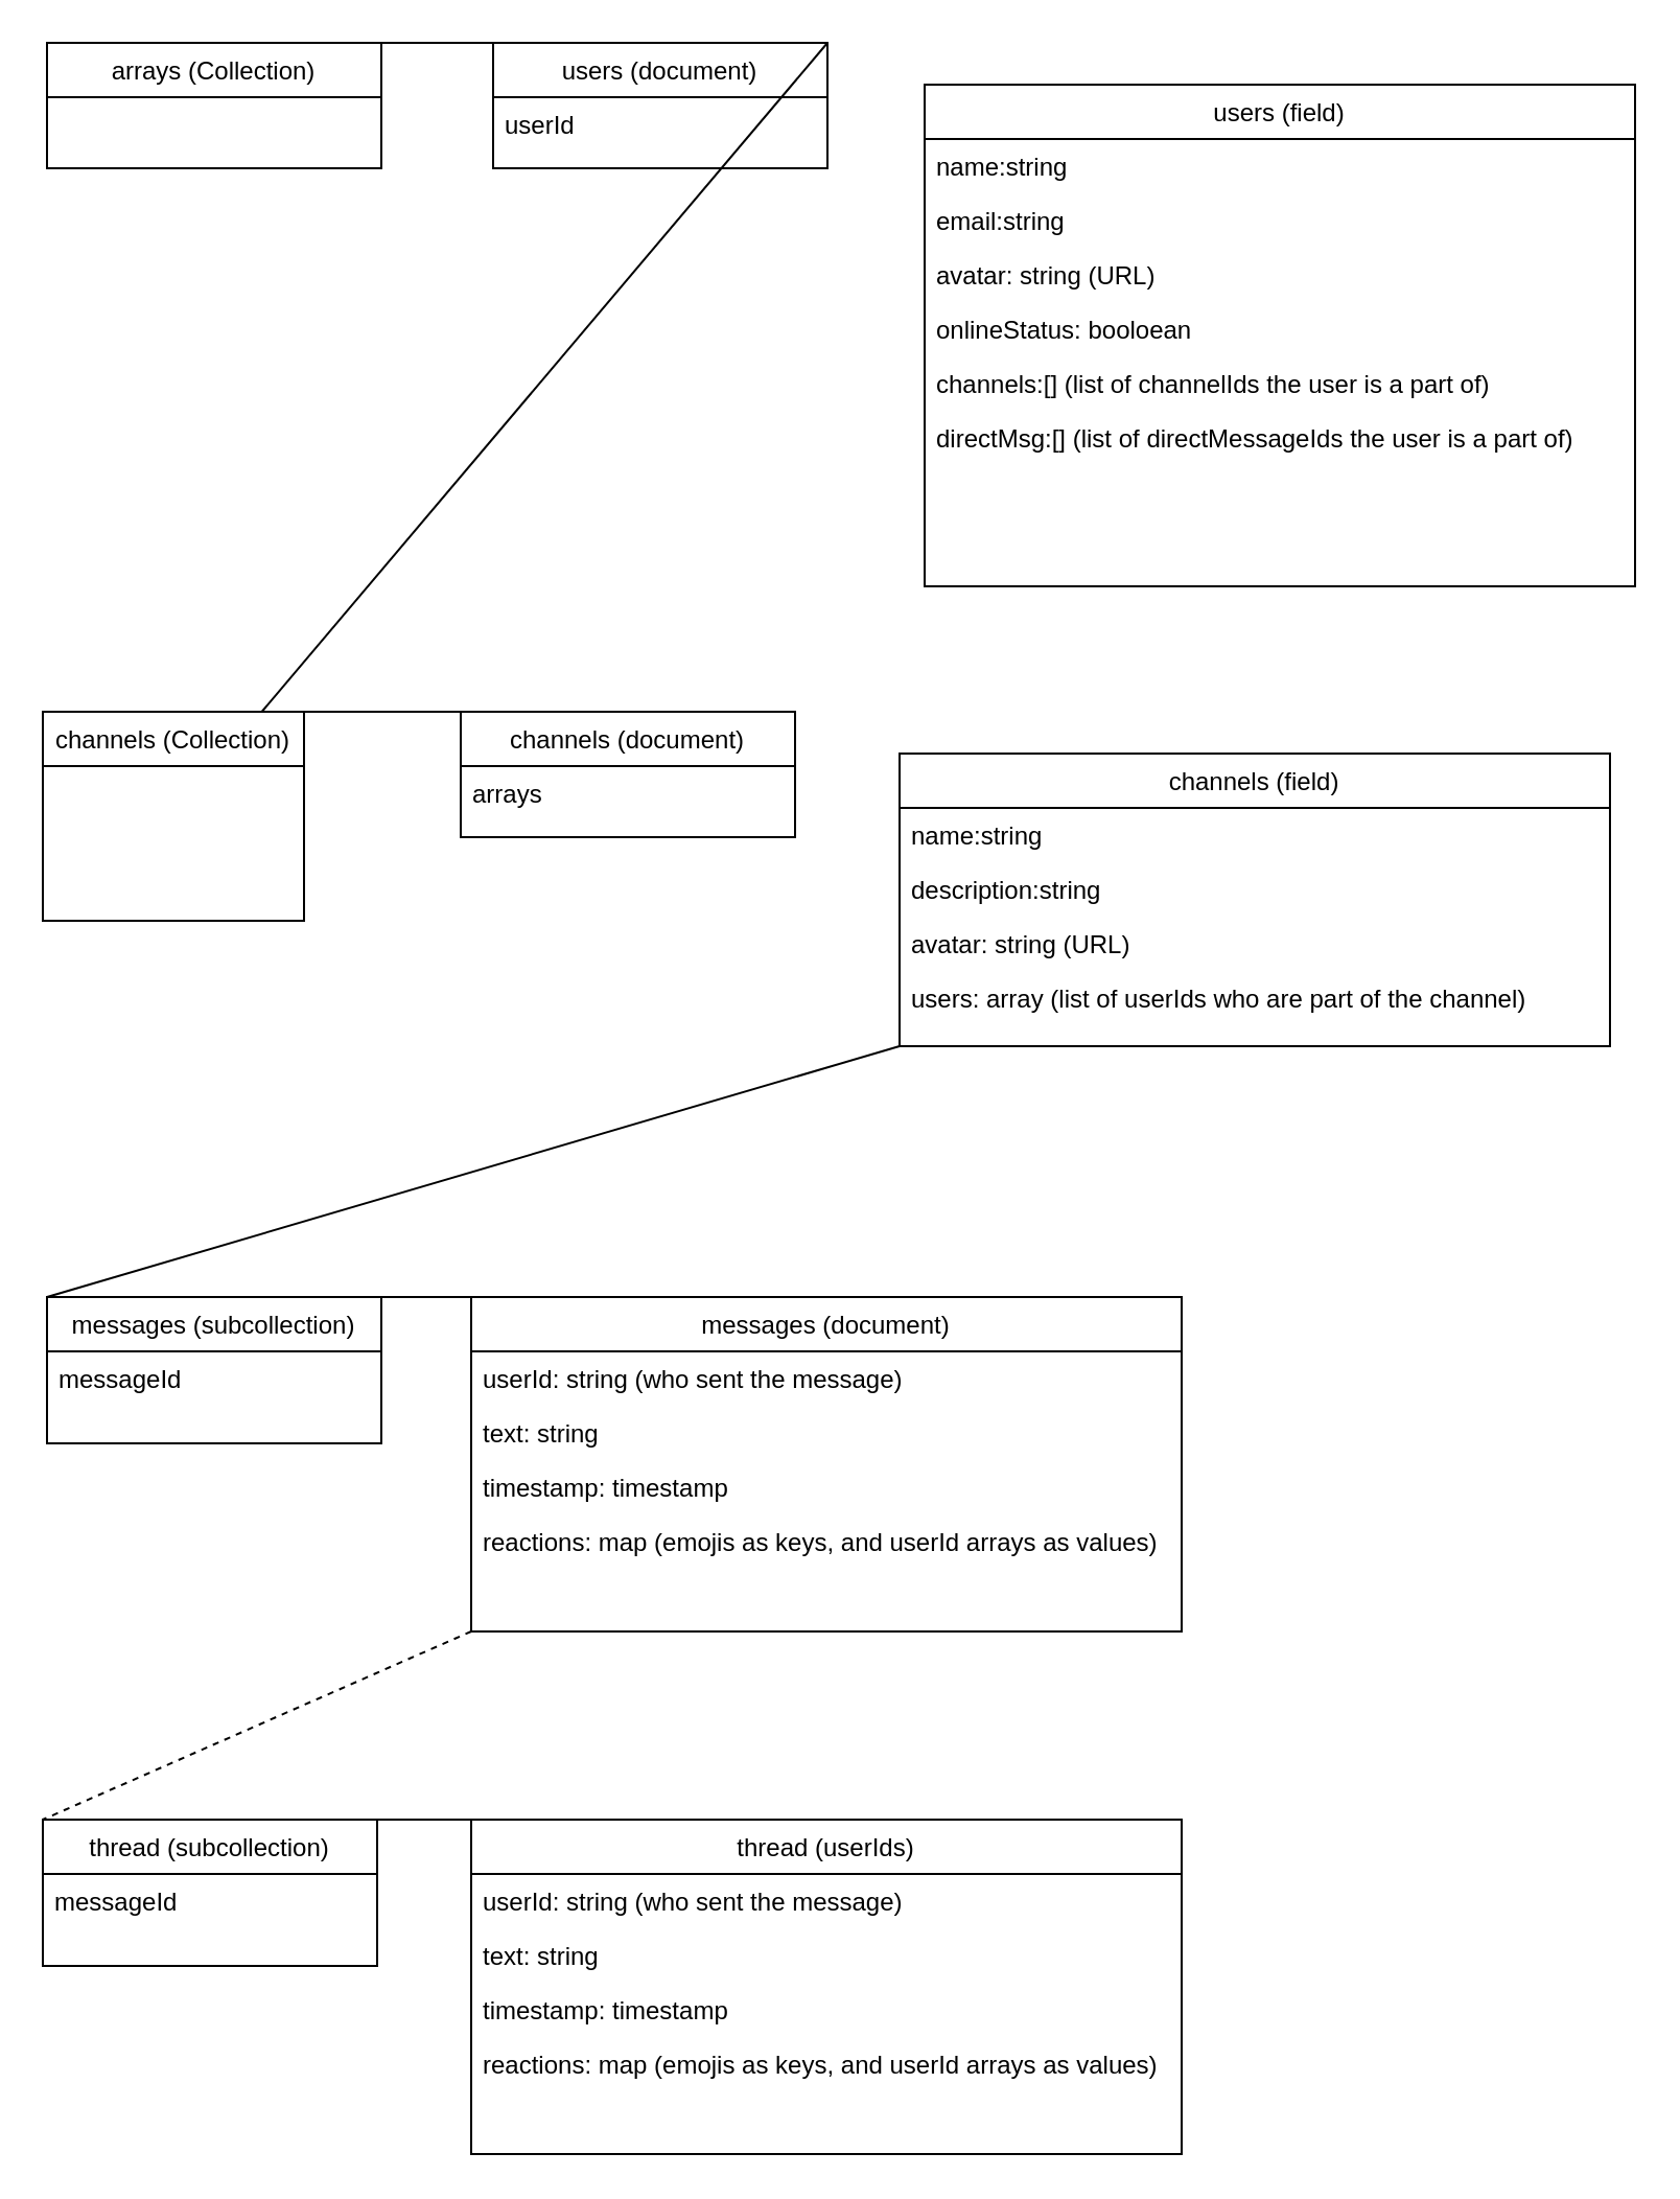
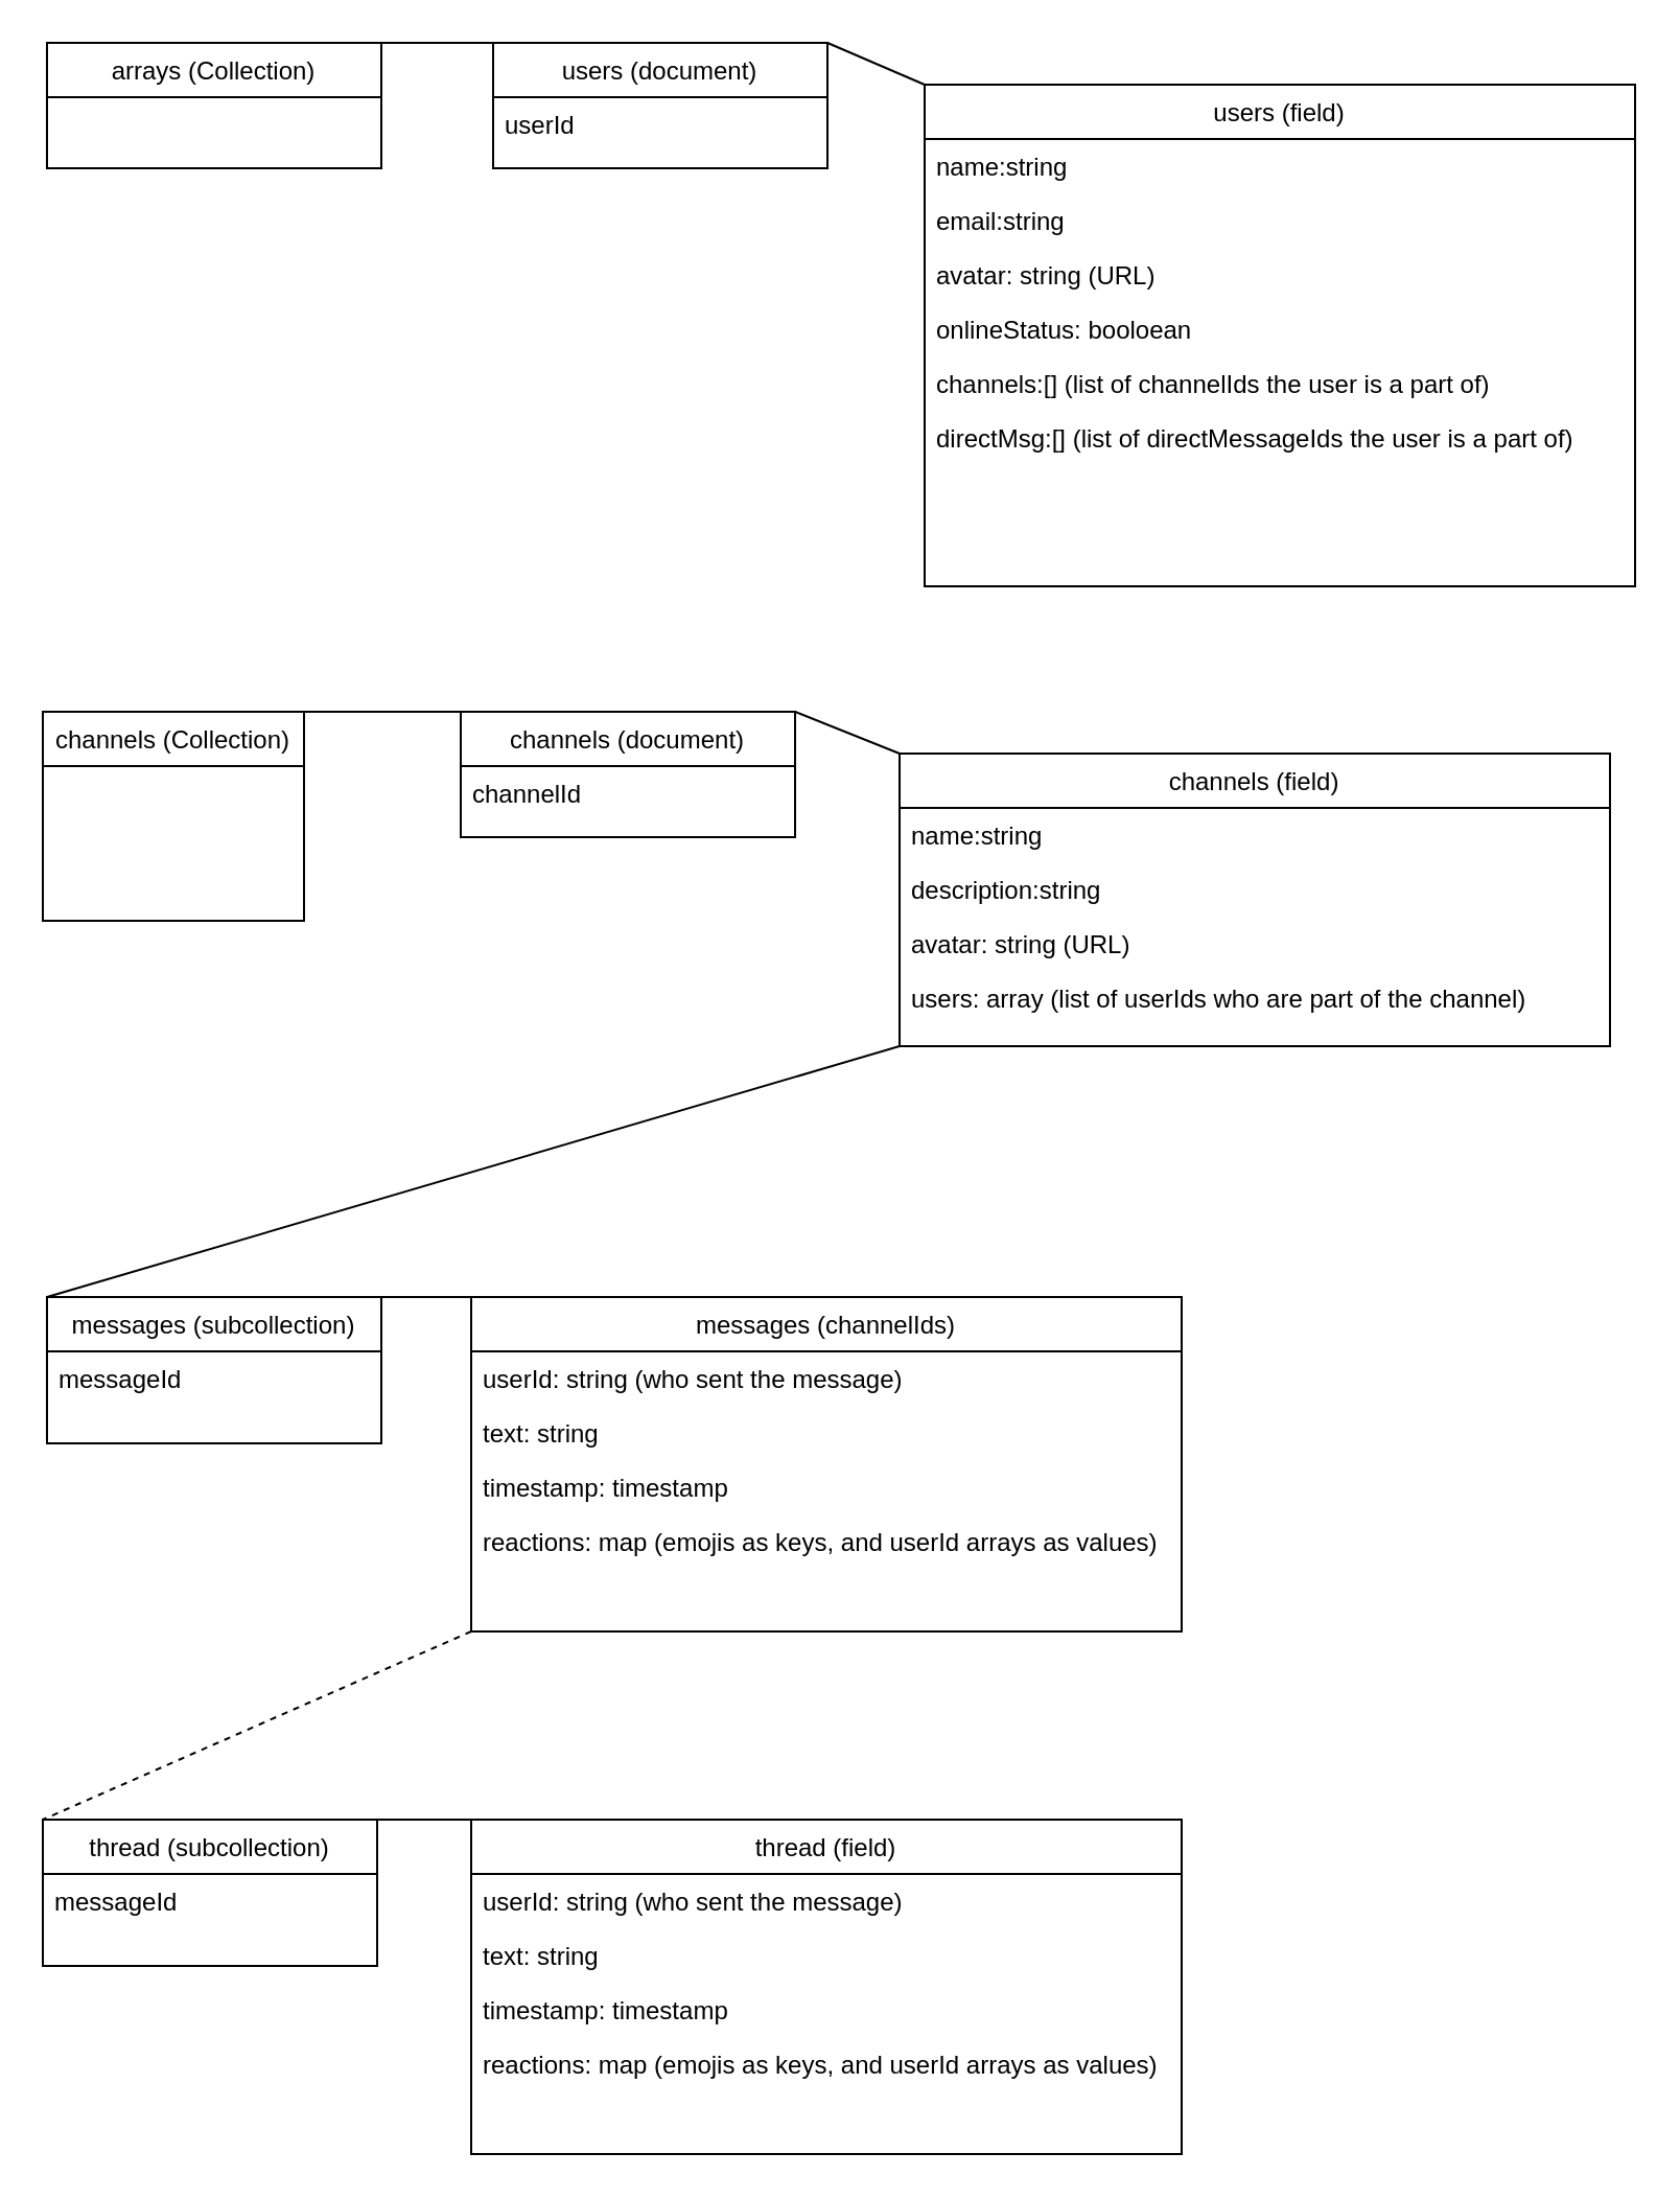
- <mxCell id="35" value="" style="endArrow=none;html=1;rounded=0;exitX=1;exitY=0;exitDx=0;exitDy=0;" edge="1" parent="1" source="3" target="12"><mxGeometry width="50" height="50" relative="1" as="geometry"><mxPoint x="362" y="71" as="sourcePoint" /><mxPoint x="394" y="122" as="targetPoint" /></mxGeometry></mxCell>
+ <mxCell id="35" value="" style="endArrow=none;html=1;rounded=0;exitX=1;exitY=0;exitDx=0;exitDy=0;entryX=0;entryY=0;entryDx=0;entryDy=0;" edge="1" parent="1" source="3" target="5"><mxGeometry width="50" height="50" relative="1" as="geometry"><mxPoint x="362" y="71" as="sourcePoint" /><mxPoint x="394" y="122" as="targetPoint" /></mxGeometry></mxCell>
+ <mxCell id="37" value="" style="endArrow=none;html=1;rounded=0;exitX=1;exitY=0;exitDx=0;exitDy=0;entryX=0;entryY=0;entryDx=0;entryDy=0;" edge="1" parent="1" source="13" target="15"><mxGeometry width="50" height="50" relative="1" as="geometry"><mxPoint x="1610" y="490" as="sourcePoint" /><mxPoint x="1660" y="440" as="targetPoint" /></mxGeometry></mxCell>
- <mxCell id="14" value="arrays" style="text;align=left;verticalAlign=top;spacingLeft=4;spacingRight=4;overflow=hidden;rotatable=0;points=[[0,0.5],[1,0.5]];portConstraint=eastwest;" parent="13" vertex="1"><mxGeometry y="26" width="160" height="26" as="geometry" /></mxCell>
+ <mxCell id="14" value="channelId" style="text;align=left;verticalAlign=top;spacingLeft=4;spacingRight=4;overflow=hidden;rotatable=0;points=[[0,0.5],[1,0.5]];portConstraint=eastwest;" parent="13" vertex="1"><mxGeometry y="26" width="160" height="26" as="geometry" /></mxCell>
- <mxCell id="22" value="messages (document)" style="swimlane;fontStyle=0;align=center;verticalAlign=top;childLayout=stackLayout;horizontal=1;startSize=26;horizontalStack=0;resizeParent=1;resizeLast=0;collapsible=1;marginBottom=0;rounded=0;shadow=0;strokeWidth=1;" parent="1" vertex="1"><mxGeometry x="225" y="620" width="340" height="160" as="geometry"><mxRectangle x="490" y="600" width="160" height="26" as="alternateBounds" /></mxGeometry></mxCell>
+ <mxCell id="22" value="messages (channelIds)" style="swimlane;fontStyle=0;align=center;verticalAlign=top;childLayout=stackLayout;horizontal=1;startSize=26;horizontalStack=0;resizeParent=1;resizeLast=0;collapsible=1;marginBottom=0;rounded=0;shadow=0;strokeWidth=1;" parent="1" vertex="1"><mxGeometry x="225" y="620" width="340" height="160" as="geometry"><mxRectangle x="490" y="600" width="160" height="26" as="alternateBounds" /></mxGeometry></mxCell>
- <mxCell id="27" value="thread (userIds)" style="swimlane;fontStyle=0;align=center;verticalAlign=top;childLayout=stackLayout;horizontal=1;startSize=26;horizontalStack=0;resizeParent=1;resizeLast=0;collapsible=1;marginBottom=0;rounded=0;shadow=0;strokeWidth=1;" vertex="1" parent="1"><mxGeometry x="225" y="870" width="340" height="160" as="geometry"><mxRectangle x="490" y="600" width="160" height="26" as="alternateBounds" /></mxGeometry></mxCell>
+ <mxCell id="27" value="thread (field)" style="swimlane;fontStyle=0;align=center;verticalAlign=top;childLayout=stackLayout;horizontal=1;startSize=26;horizontalStack=0;resizeParent=1;resizeLast=0;collapsible=1;marginBottom=0;rounded=0;shadow=0;strokeWidth=1;" vertex="1" parent="1"><mxGeometry x="225" y="870" width="340" height="160" as="geometry"><mxRectangle x="490" y="600" width="160" height="26" as="alternateBounds" /></mxGeometry></mxCell>
